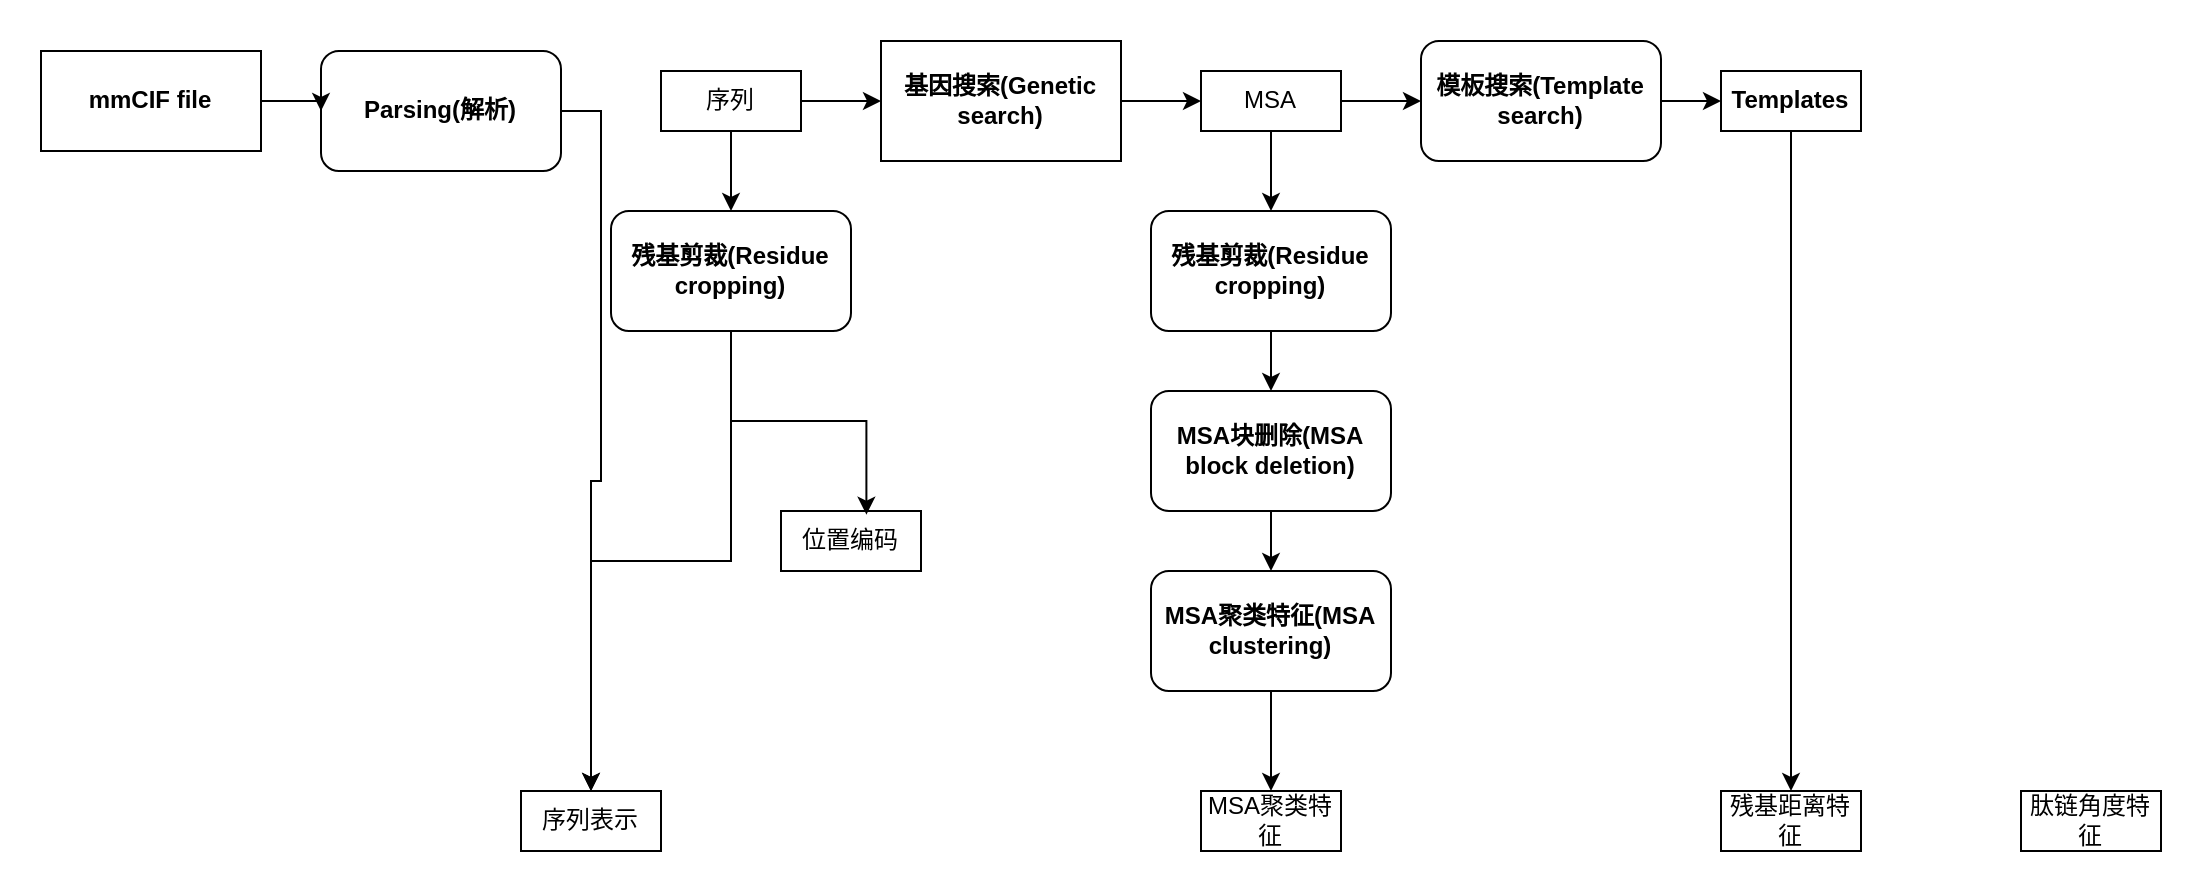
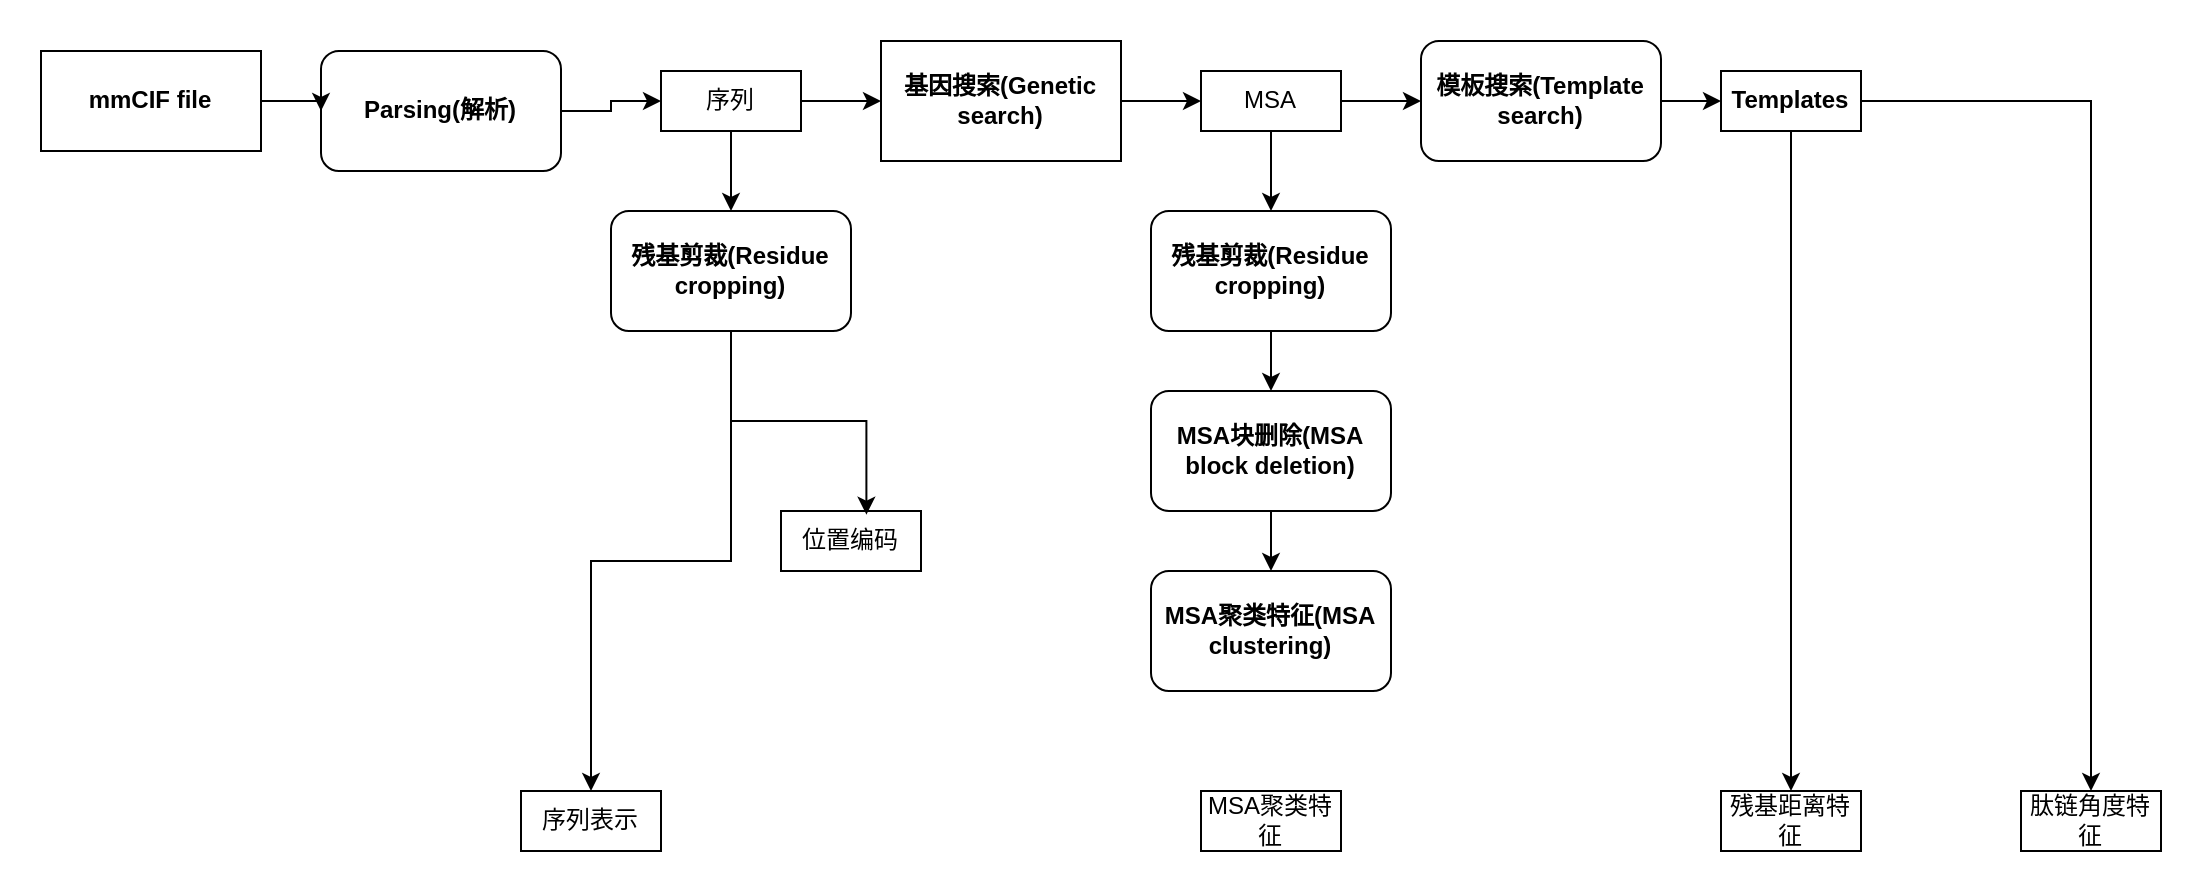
+ <mxCell id="17" style="edgeStyle=orthogonalEdgeStyle;rounded=0;orthogonalLoop=1;jettySize=auto;html=1;exitX=1;exitY=0.5;exitDx=0;exitDy=0;entryX=0.5;entryY=0;entryDx=0;entryDy=0;" edge="1" parent="1" source="18" target="32"><mxGeometry relative="1" as="geometry" /></mxCell>
- <mxCell id="2" style="edgeStyle=orthogonalEdgeStyle;rounded=0;orthogonalLoop=1;jettySize=auto;html=1;exitX=1;exitY=0.5;exitDx=0;exitDy=0;" edge="1" parent="1" source="3" target="27"><mxGeometry relative="1" as="geometry" /></mxCell>
+ <mxCell id="2" style="edgeStyle=orthogonalEdgeStyle;rounded=0;orthogonalLoop=1;jettySize=auto;html=1;exitX=1;exitY=0.5;exitDx=0;exitDy=0;entryX=0;entryY=0.5;entryDx=0;entryDy=0;" edge="1" parent="1" source="3" target="8"><mxGeometry relative="1" as="geometry" /></mxCell>
- <mxCell id="21" style="edgeStyle=orthogonalEdgeStyle;rounded=0;orthogonalLoop=1;jettySize=auto;html=1;exitX=0.5;exitY=1;exitDx=0;exitDy=0;entryX=0.5;entryY=0;entryDx=0;entryDy=0;" edge="1" parent="1" source="22" target="30"><mxGeometry relative="1" as="geometry" /></mxCell>
